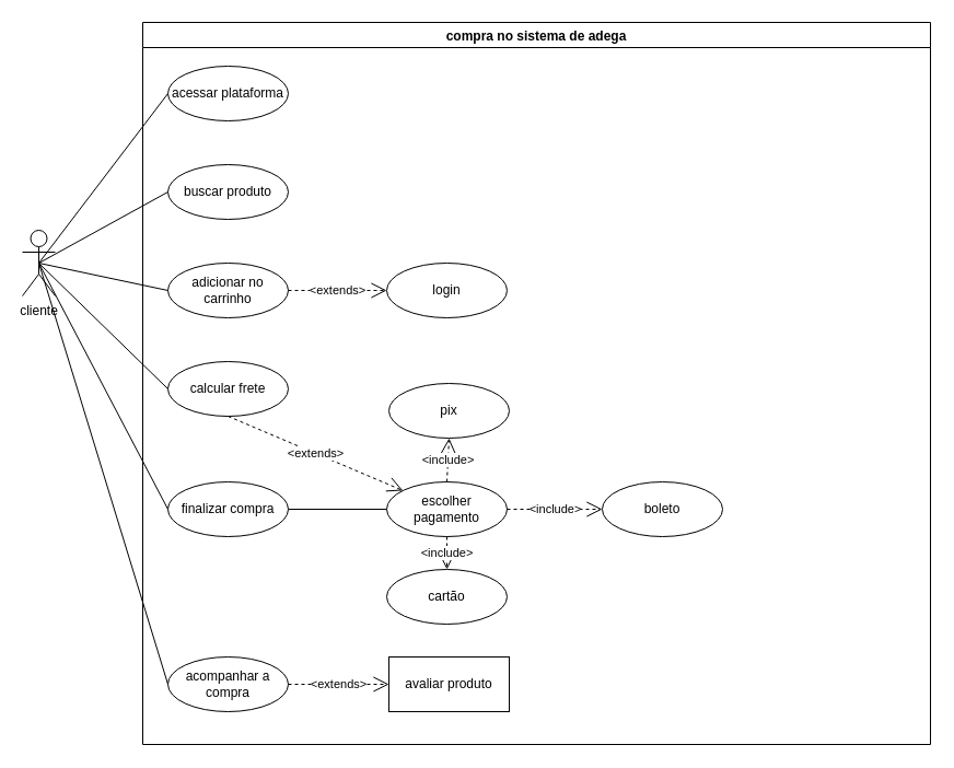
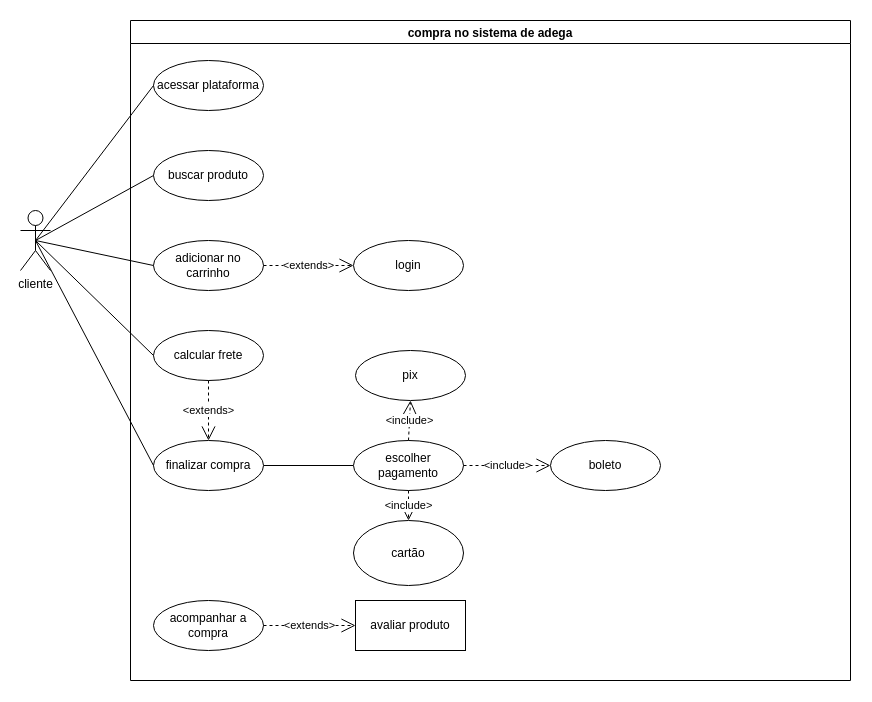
- <mxCell id="24" style="rounded=0;orthogonalLoop=1;jettySize=auto;html=1;exitX=0.5;exitY=0.5;exitDx=0;exitDy=0;exitPerimeter=0;entryX=0;entryY=0.5;entryDx=0;entryDy=0;endArrow=none;endFill=0;" edge="1" parent="1" source="25" target="17"><mxGeometry relative="1" as="geometry" /></mxCell>
- <mxCell id="11" value="&amp;lt;extends&amp;gt;" style="endArrow=open;endSize=12;dashed=1;html=1;rounded=0;exitX=0.5;exitY=1;exitDx=0;exitDy=0;" edge="1" parent="2" source="7" target="12"><mxGeometry width="160" relative="1" as="geometry"><mxPoint x="133" y="390" as="sourcePoint" /><mxPoint x="293" y="390" as="targetPoint" /></mxGeometry></mxCell>
+ <mxCell id="11" value="&amp;lt;extends&amp;gt;" style="endArrow=open;endSize=12;dashed=1;html=1;rounded=0;exitX=0.5;exitY=1;exitDx=0;exitDy=0;entryX=0.5;entryY=0;entryDx=0;entryDy=0;" edge="1" parent="2" source="7" target="10"><mxGeometry width="160" relative="1" as="geometry"><mxPoint x="133" y="390" as="sourcePoint" /><mxPoint x="293" y="390" as="targetPoint" /></mxGeometry></mxCell>
- <mxCell id="20" value="cartão" style="ellipse;whiteSpace=wrap;html=1;" vertex="1" parent="2"><mxGeometry x="223" y="500" width="110" height="50" as="geometry" /></mxCell>
+ <mxCell id="20" value="cartão" style="ellipse;whiteSpace=wrap;html=1;" vertex="1" parent="2"><mxGeometry x="223" y="500" width="110" height="65" as="geometry" /></mxCell>
